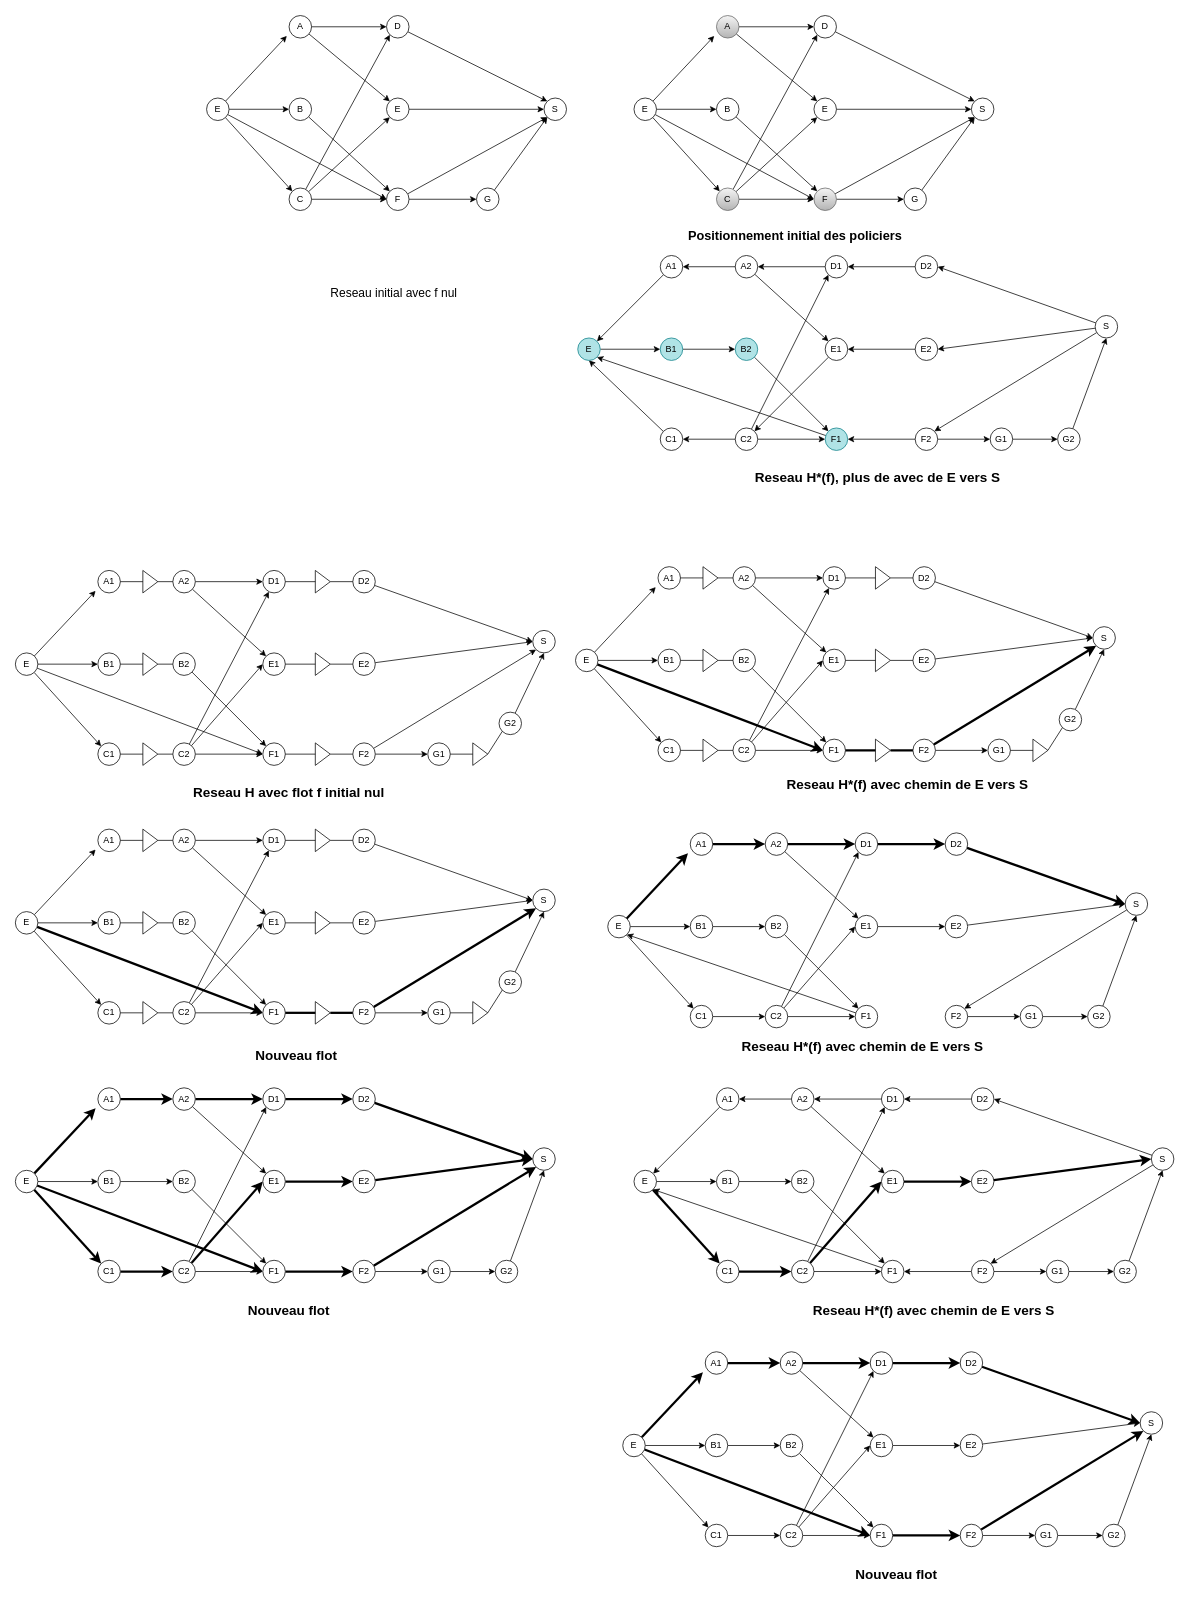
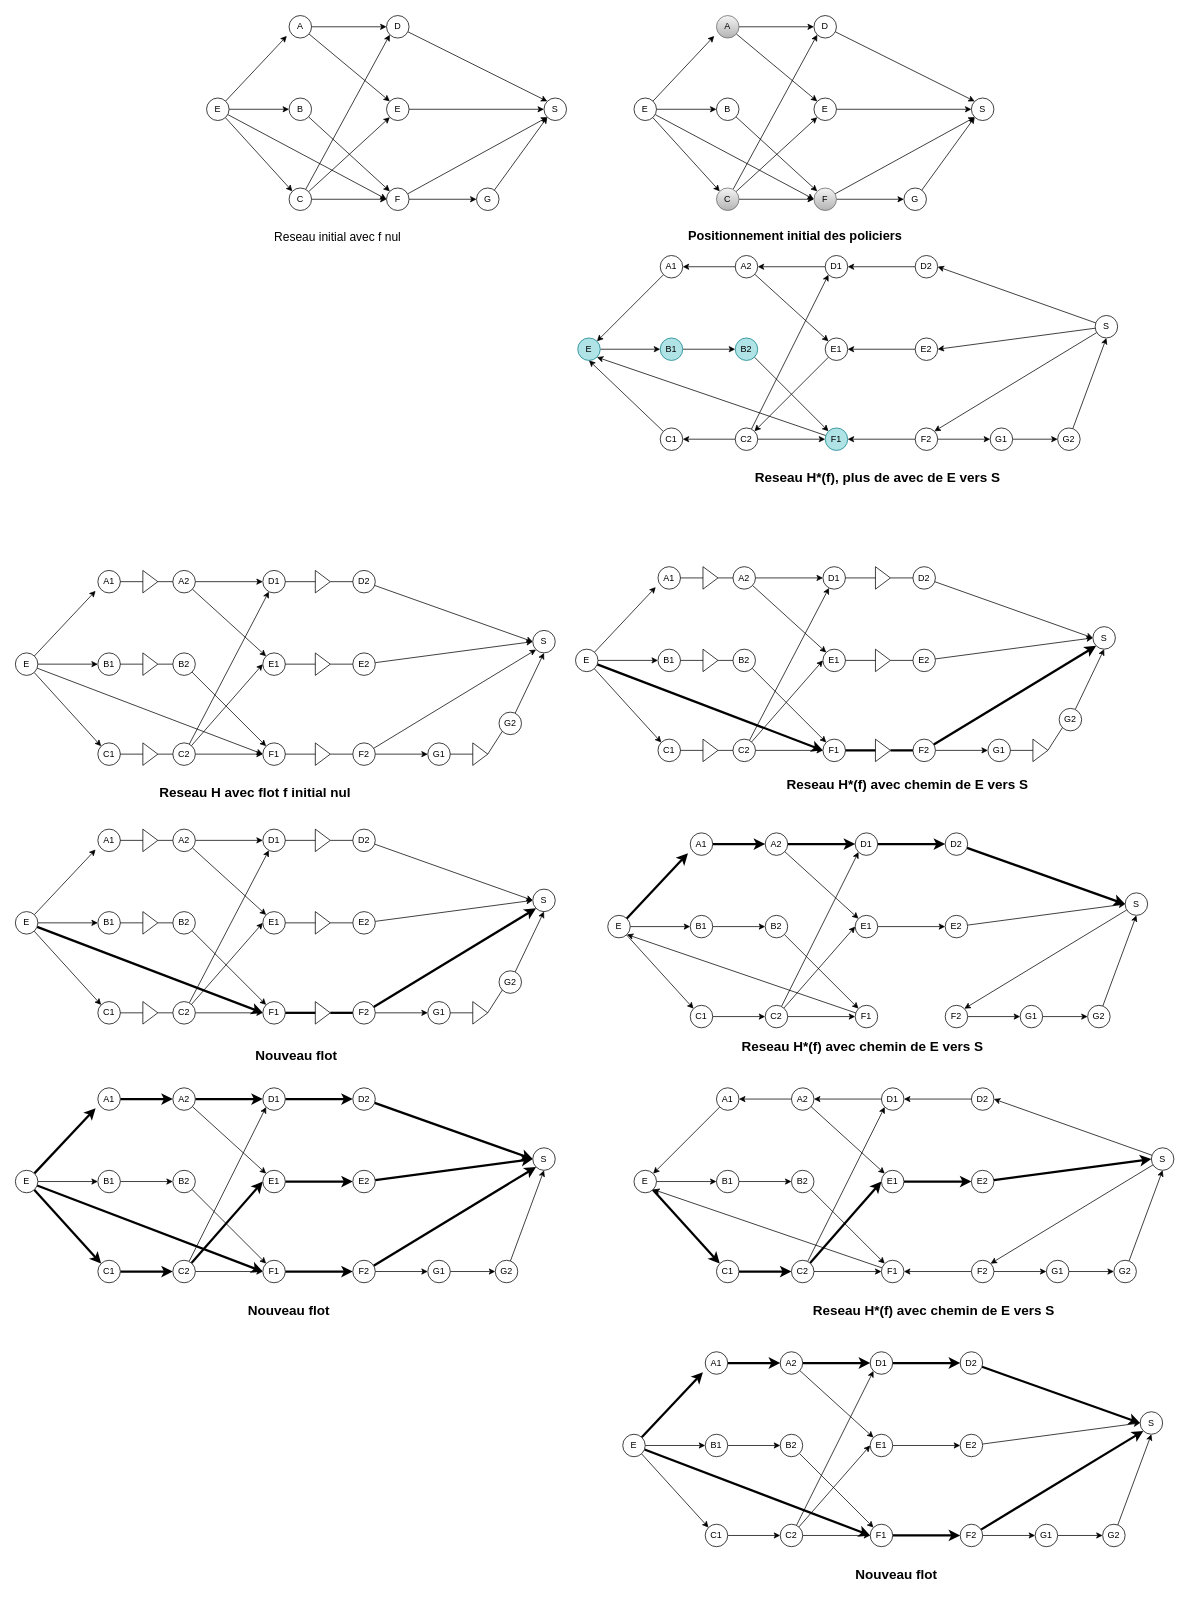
- <mxCell id="26" value="Reseau initial avec f nul" style="text;html=1;strokeColor=none;fillColor=none;align=center;verticalAlign=middle;whiteSpace=wrap;rounded=0;fontSize=16;" vertex="1" parent="1"><mxGeometry x="410" y="375" width="230" height="30" as="geometry" /></mxCell>
+ <mxCell id="26" value="Reseau initial avec f nul" style="text;html=1;strokeColor=none;fillColor=none;align=center;verticalAlign=middle;whiteSpace=wrap;rounded=0;fontSize=16;" vertex="1" parent="1"><mxGeometry x="335" y="300" width="230" height="30" as="geometry" /></mxCell>
- <mxCell id="58" value="Reseau H avec flot f initial nul" style="text;html=1;strokeColor=none;fillColor=none;align=center;verticalAlign=middle;whiteSpace=wrap;rounded=0;fontSize=18;fontStyle=1" vertex="1" parent="1"><mxGeometry x="240" y="1042" width="290" height="30" as="geometry" /></mxCell>
+ <mxCell id="58" value="Reseau H avec flot f initial nul" style="text;html=1;strokeColor=none;fillColor=none;align=center;verticalAlign=middle;whiteSpace=wrap;rounded=0;fontSize=18;fontStyle=1" vertex="1" parent="1"><mxGeometry x="195" y="1042" width="290" height="30" as="geometry" /></mxCell>
